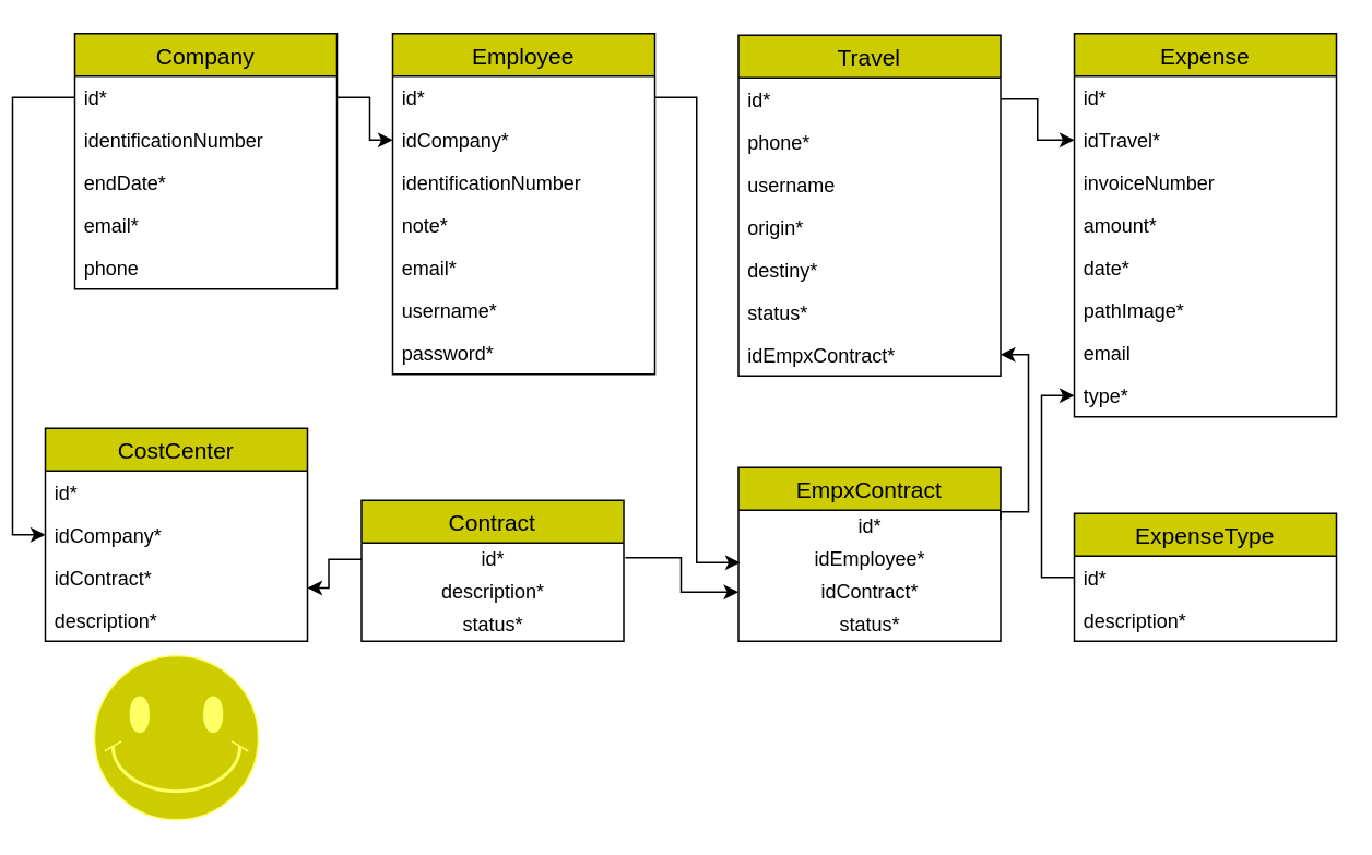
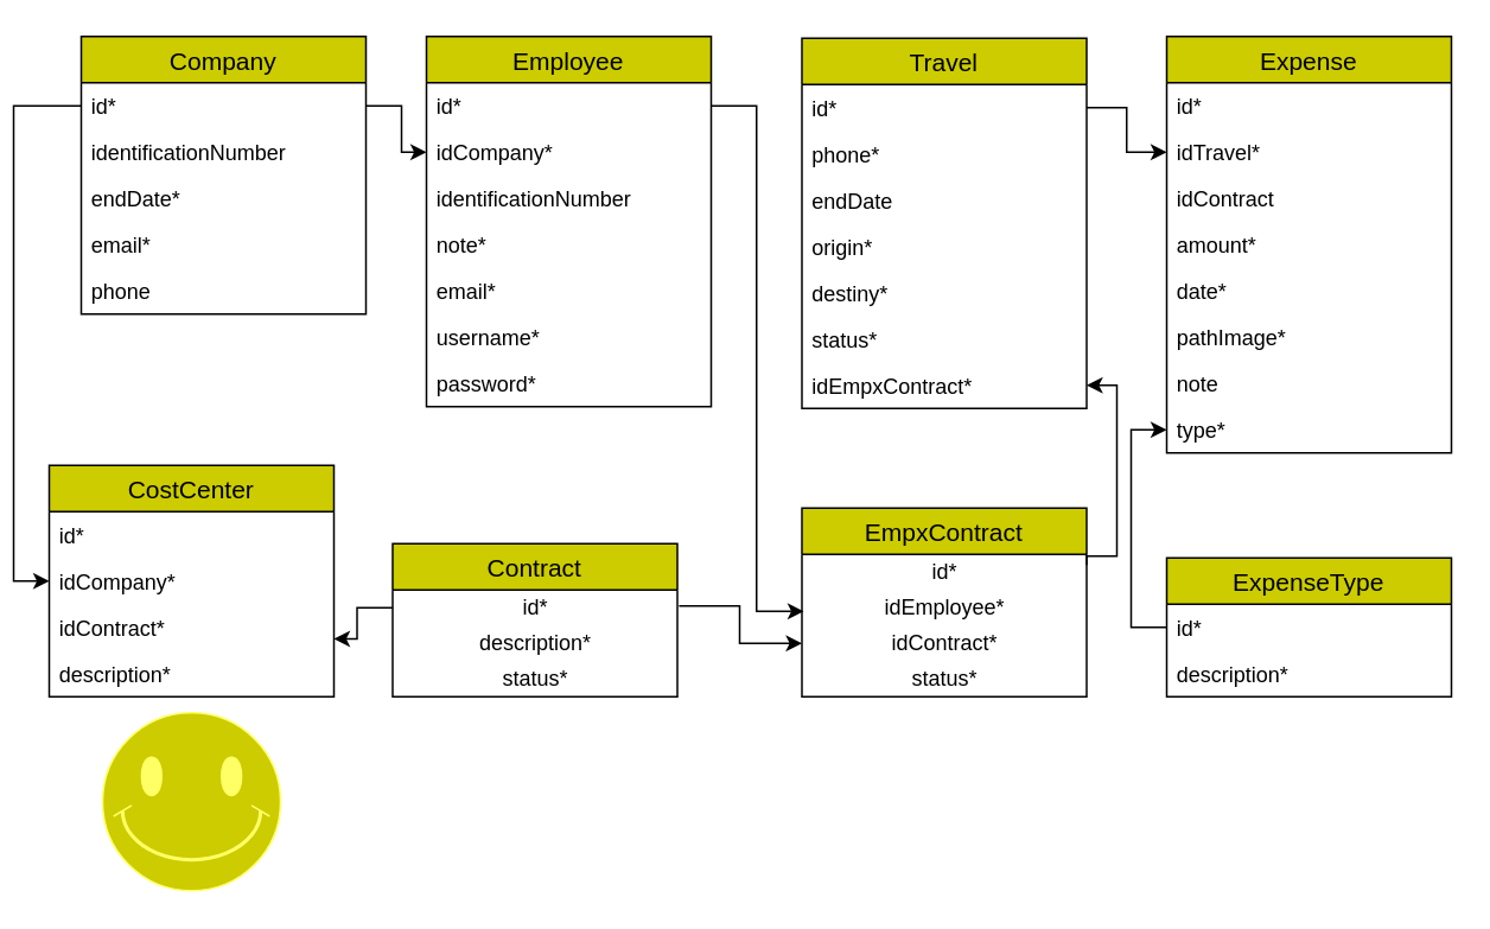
- <mxCell id="27" value="invoiceNumber" style="text;strokeColor=none;fillColor=none;spacingLeft=4;spacingRight=4;overflow=hidden;rotatable=0;points=[[0,0.5],[1,0.5]];portConstraint=eastwest;fontSize=12;" parent="24" vertex="1"><mxGeometry y="78" width="160" height="26" as="geometry" /></mxCell>
+ <mxCell id="27" value="idContract" style="text;strokeColor=none;fillColor=none;spacingLeft=4;spacingRight=4;overflow=hidden;rotatable=0;points=[[0,0.5],[1,0.5]];portConstraint=eastwest;fontSize=12;" parent="24" vertex="1"><mxGeometry y="78" width="160" height="26" as="geometry" /></mxCell>
- <mxCell id="19" value="username" style="text;strokeColor=none;fillColor=none;spacingLeft=4;spacingRight=4;overflow=hidden;rotatable=0;points=[[0,0.5],[1,0.5]];portConstraint=eastwest;fontSize=12;" parent="16" vertex="1"><mxGeometry y="78" width="160" height="26" as="geometry" /></mxCell>
+ <mxCell id="19" value="endDate" style="text;strokeColor=none;fillColor=none;spacingLeft=4;spacingRight=4;overflow=hidden;rotatable=0;points=[[0,0.5],[1,0.5]];portConstraint=eastwest;fontSize=12;" parent="16" vertex="1"><mxGeometry y="78" width="160" height="26" as="geometry" /></mxCell>
- <mxCell id="31" value="email" style="text;strokeColor=none;fillColor=none;spacingLeft=4;spacingRight=4;overflow=hidden;rotatable=0;points=[[0,0.5],[1,0.5]];portConstraint=eastwest;fontSize=12;" parent="24" vertex="1"><mxGeometry y="182" width="160" height="26" as="geometry" /></mxCell>
+ <mxCell id="31" value="note" style="text;strokeColor=none;fillColor=none;spacingLeft=4;spacingRight=4;overflow=hidden;rotatable=0;points=[[0,0.5],[1,0.5]];portConstraint=eastwest;fontSize=12;" parent="24" vertex="1"><mxGeometry y="182" width="160" height="26" as="geometry" /></mxCell>
